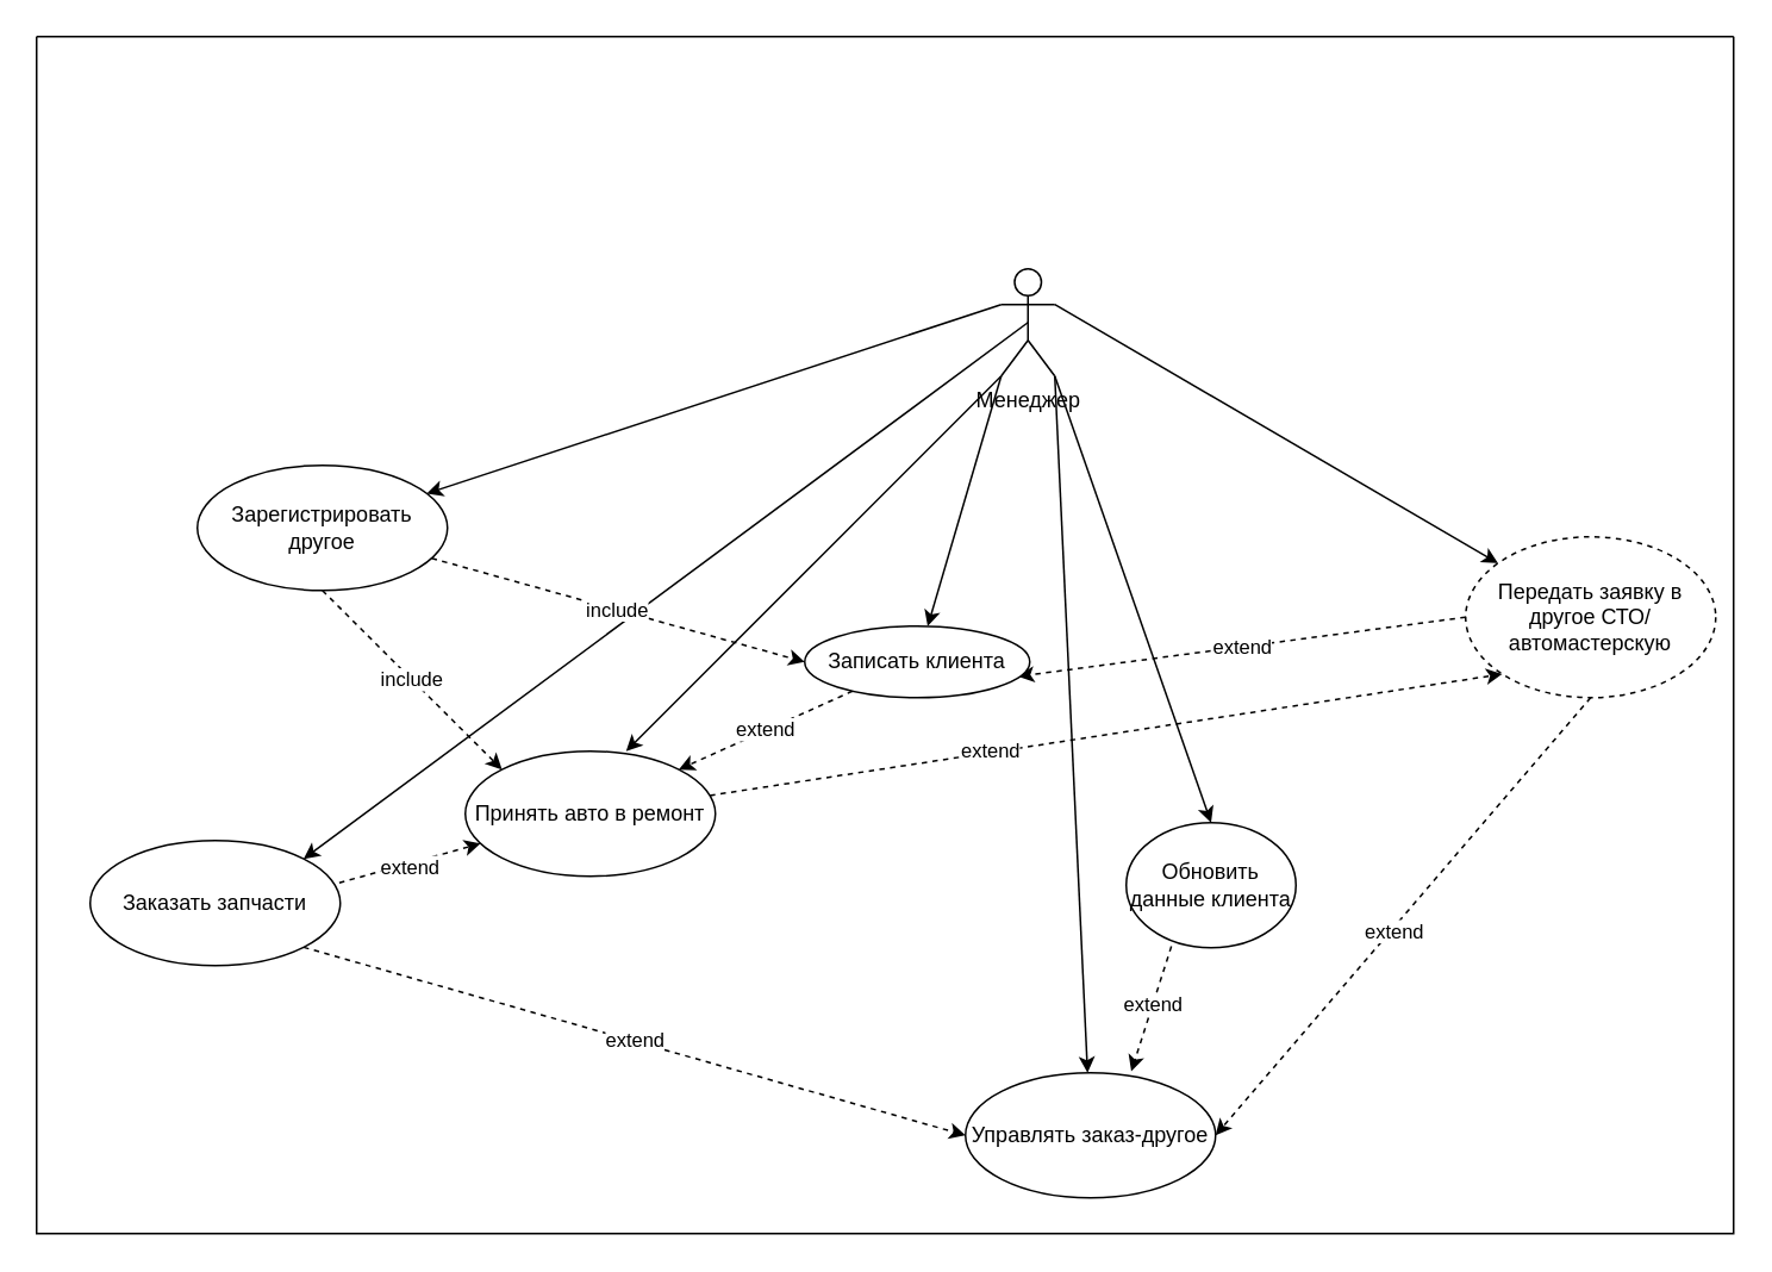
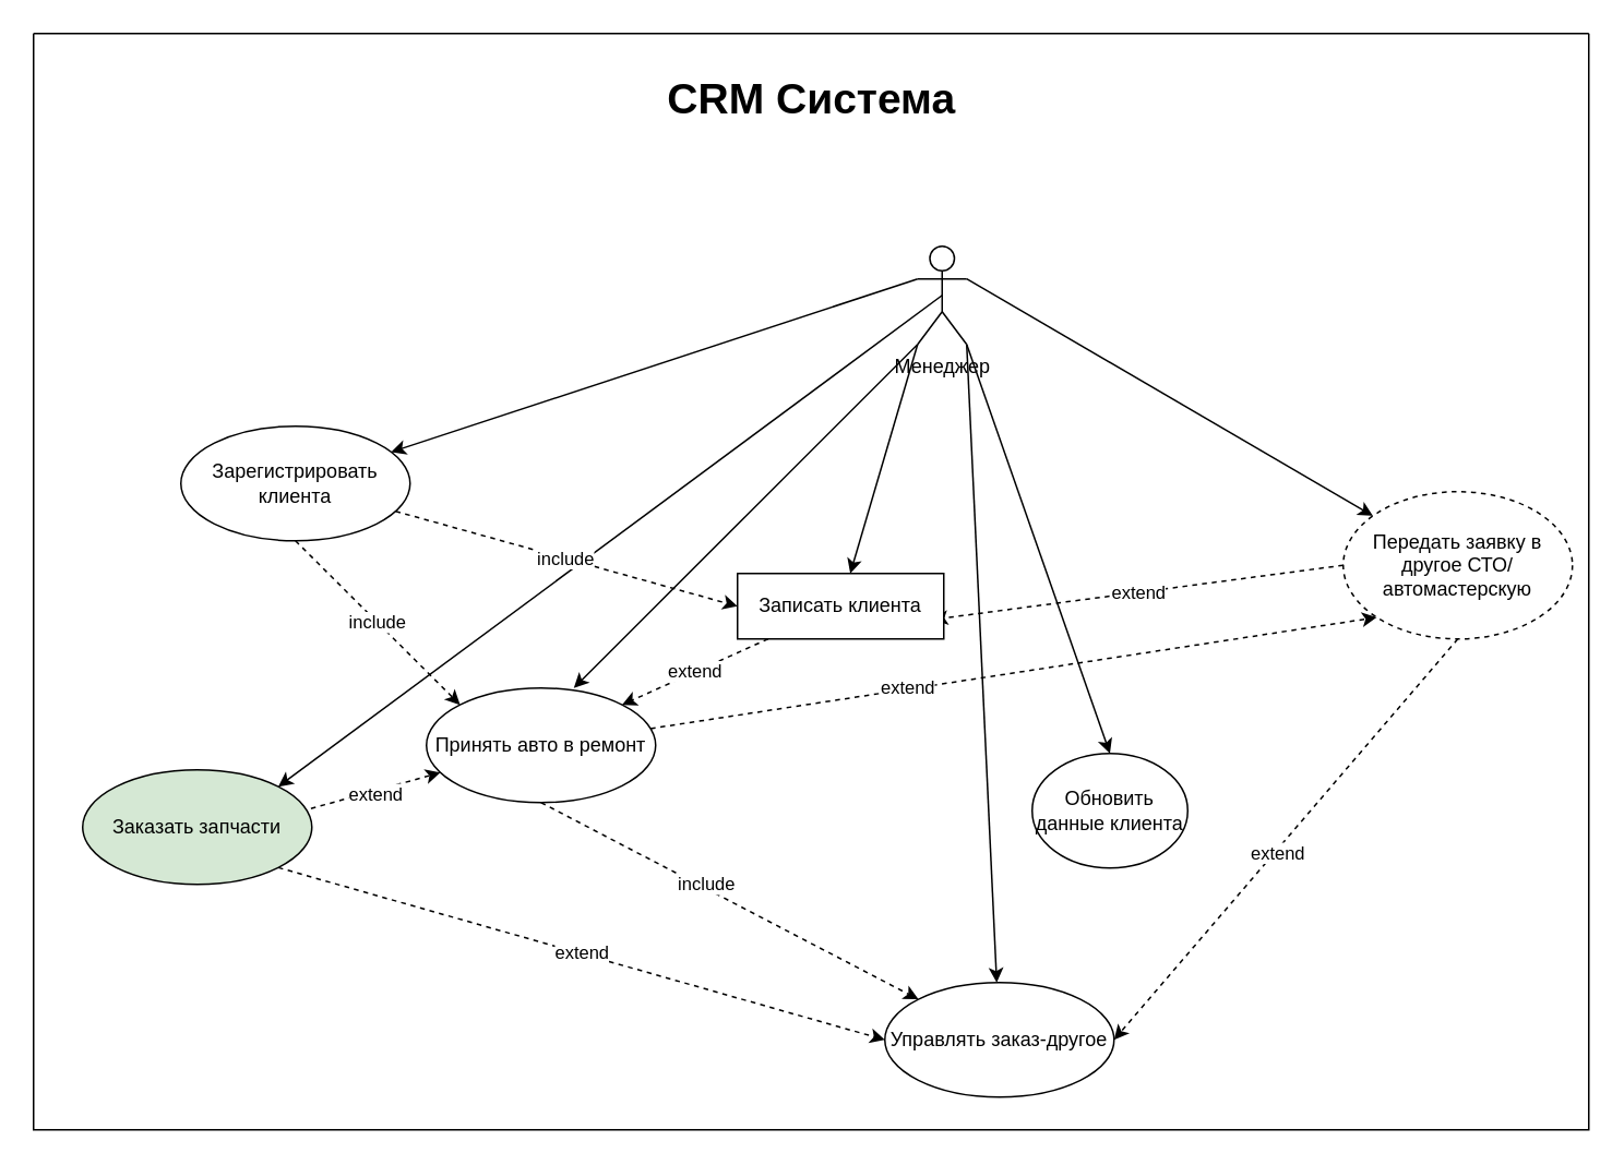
+ <mxCell id="33" value="&lt;b&gt;&lt;font style=&quot;font-size: 26px;&quot;&gt;CRM Система&lt;/font&gt;&lt;/b&gt;" style="text;html=1;align=center;verticalAlign=middle;resizable=0;points=[];autosize=1;strokeColor=none;fillColor=none;" parent="2" vertex="1"><mxGeometry x="375" y="20" width="200" height="40" as="geometry" /></mxCell>
- <mxCell id="12" value="Зарегистрировать другое" style="ellipse;whiteSpace=wrap;html=1;" parent="2" vertex="1"><mxGeometry x="90" y="240" width="140" height="70" as="geometry" /></mxCell>
+ <mxCell id="12" value="Зарегистрировать клиента" style="ellipse;whiteSpace=wrap;html=1;" parent="2" vertex="1"><mxGeometry x="90" y="240" width="140" height="70" as="geometry" /></mxCell>
- <mxCell id="23" value="Записать клиента" style="ellipse;whiteSpace=wrap;html=1;" parent="2" vertex="1"><mxGeometry x="430" y="330" width="126" height="40" as="geometry" /></mxCell>
+ <mxCell id="23" value="Записать клиента" style="whiteSpace=wrap;html=1;rounded=0;" parent="2" vertex="1"><mxGeometry x="430" y="330" width="126" height="40" as="geometry" /></mxCell>
- <mxCell id="31" value="Заказать запчасти" style="ellipse;whiteSpace=wrap;html=1;" parent="2" vertex="1"><mxGeometry x="30" y="450" width="140" height="70" as="geometry" /></mxCell>
+ <mxCell id="31" value="Заказать запчасти" style="ellipse;whiteSpace=wrap;html=1;fillColor=#d5e8d4;" parent="2" vertex="1"><mxGeometry x="30" y="450" width="140" height="70" as="geometry" /></mxCell>
+ <mxCell id="26" style="rounded=0;orthogonalLoop=1;jettySize=auto;html=1;entryX=0;entryY=0;entryDx=0;entryDy=0;exitX=0.5;exitY=1;exitDx=0;exitDy=0;dashed=1;" parent="2" source="30" target="19" edge="1"><mxGeometry relative="1" as="geometry" /></mxCell>
+ <mxCell id="27" value="include" style="edgeLabel;html=1;align=center;verticalAlign=middle;resizable=0;points=[];" parent="26" vertex="1" connectable="0"><mxGeometry x="-0.147" y="2" relative="1" as="geometry"><mxPoint x="1" as="offset" /></mxGeometry></mxCell>
- <mxCell id="14" style="rounded=0;orthogonalLoop=1;jettySize=auto;html=1;dashed=1;entryX=0.663;entryY=-0.011;entryDx=0;entryDy=0;entryPerimeter=0;exitX=0.266;exitY=0.989;exitDx=0;exitDy=0;exitPerimeter=0;" parent="2" source="13" target="19" edge="1"><mxGeometry relative="1" as="geometry" /></mxCell>
- <mxCell id="15" value="extend" style="edgeLabel;html=1;align=center;verticalAlign=middle;resizable=0;points=[];" parent="14" vertex="1" connectable="0"><mxGeometry x="-0.086" y="-1" relative="1" as="geometry"><mxPoint x="1" as="offset" /></mxGeometry></mxCell>
